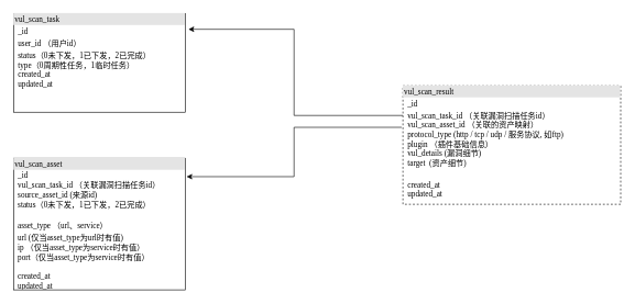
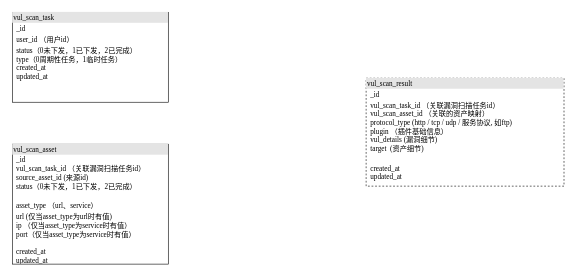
- <mxCell id="4" style="edgeStyle=orthogonalEdgeStyle;rounded=0;orthogonalLoop=1;jettySize=auto;html=1;exitX=0;exitY=0.25;exitDx=0;exitDy=0;entryX=1.019;entryY=0.16;entryDx=0;entryDy=0;entryPerimeter=0;" edge="1" parent="1" source="5" target="2"><mxGeometry relative="1" as="geometry" /></mxCell>
- <mxCell id="6" style="edgeStyle=orthogonalEdgeStyle;rounded=0;orthogonalLoop=1;jettySize=auto;html=1;exitX=-0.006;exitY=0.35;exitDx=0;exitDy=0;entryX=1.008;entryY=0.14;entryDx=0;entryDy=0;entryPerimeter=0;exitPerimeter=0;" edge="1" parent="1" source="5" target="3"><mxGeometry relative="1" as="geometry"><mxPoint x="545.1" y="201" as="sourcePoint" /><mxPoint x="230.04" y="110" as="targetPoint" /></mxGeometry></mxCell>
